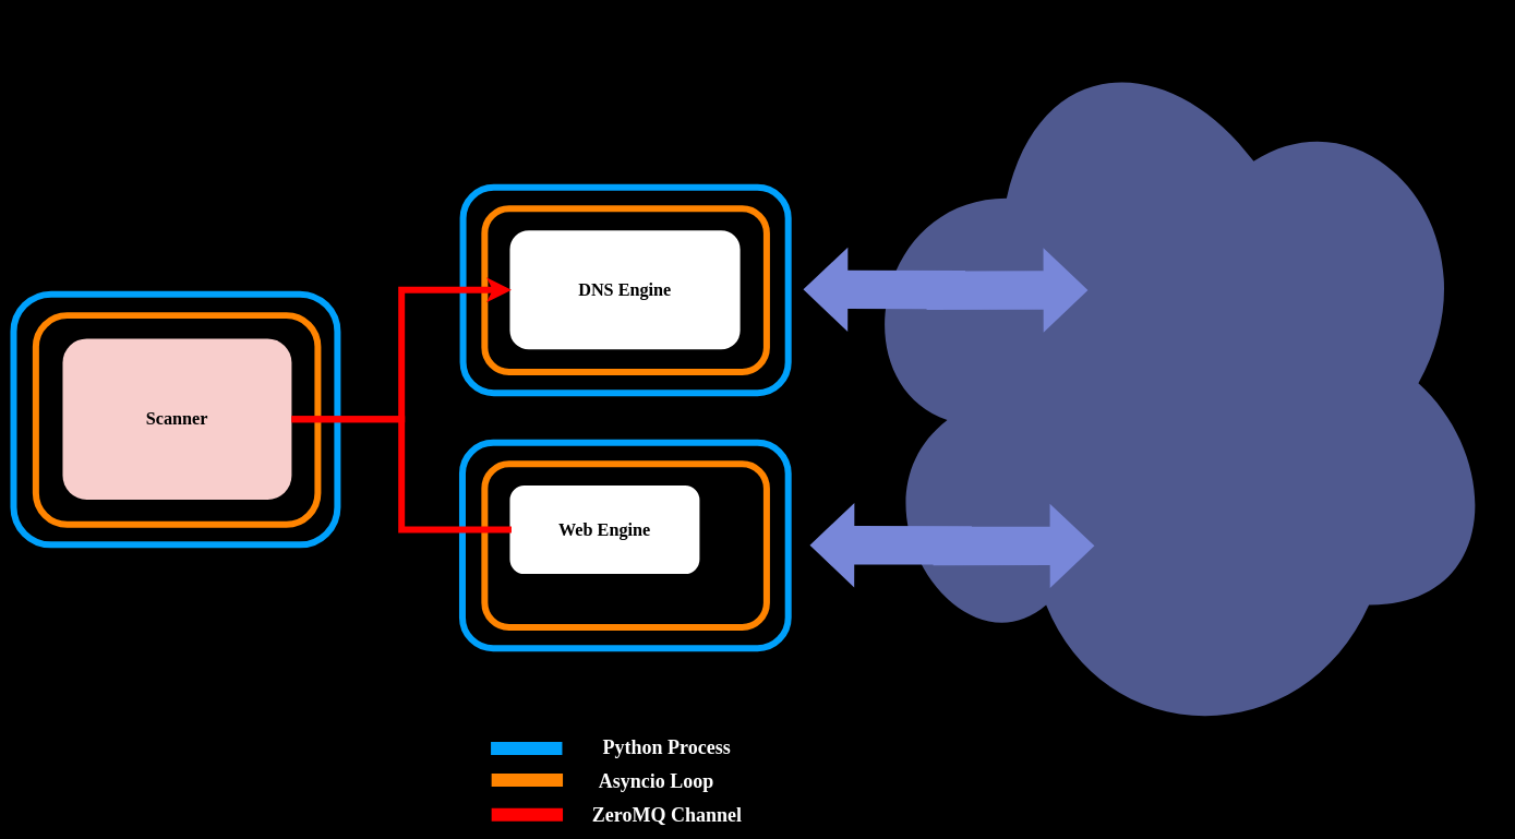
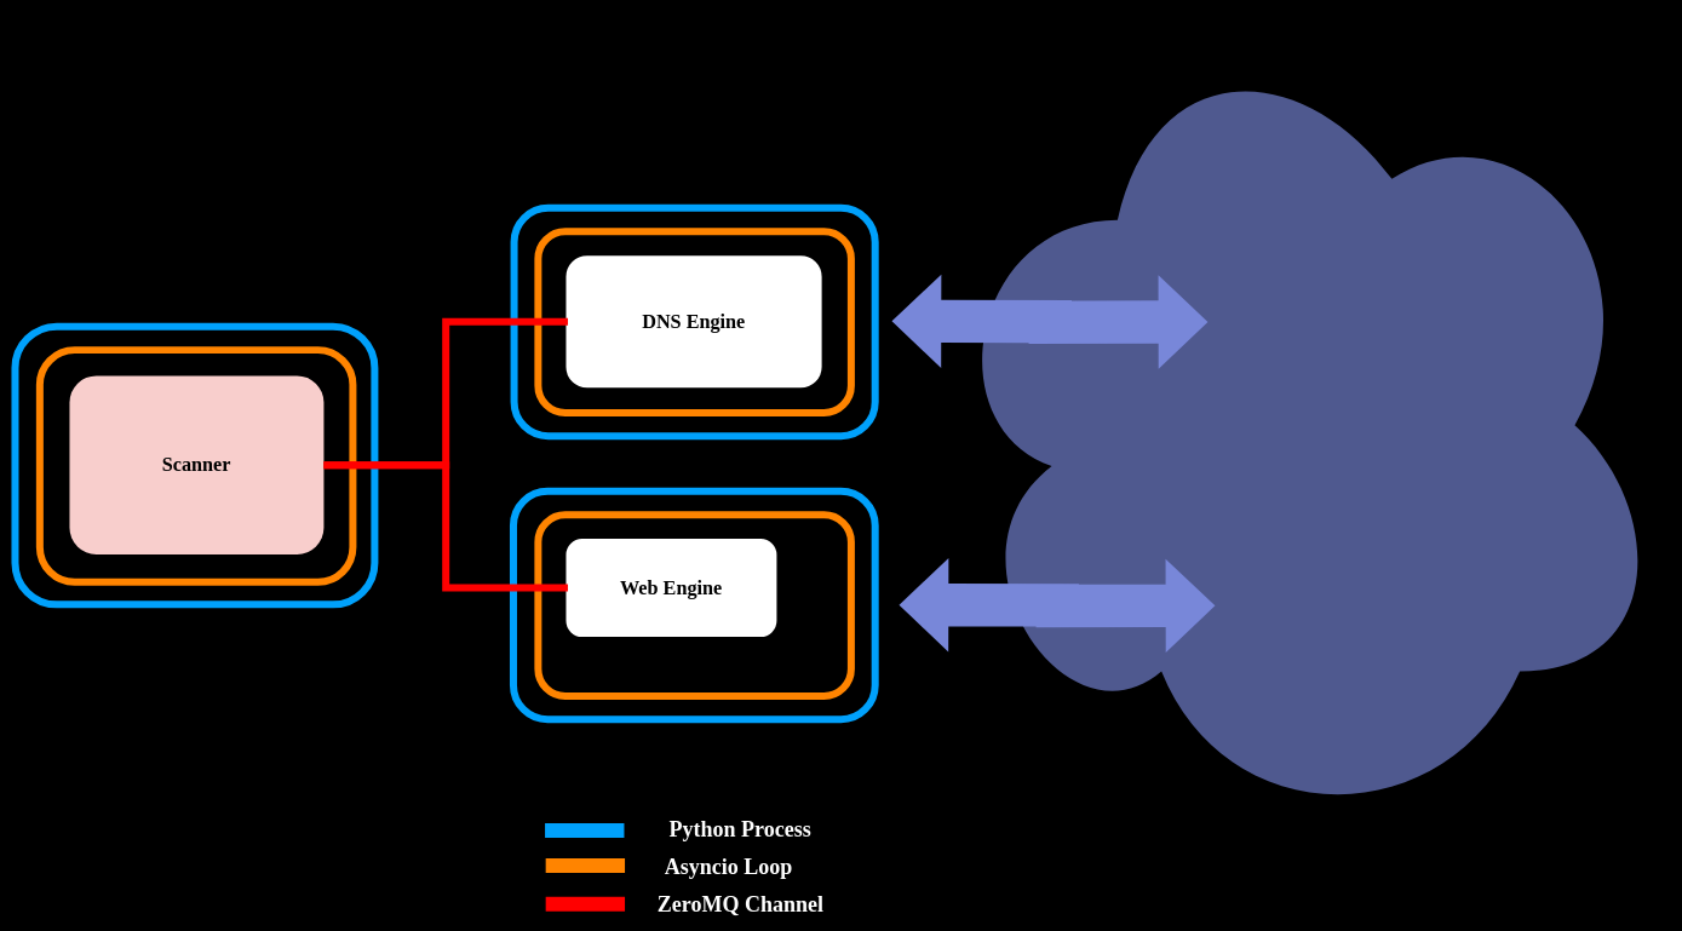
- <mxCell id="18" style="edgeStyle=orthogonalEdgeStyle;rounded=0;orthogonalLoop=1;jettySize=auto;html=1;strokeColor=#FF0000;strokeWidth=10;startArrow=none;startFill=0;endArrow=classic;endFill=0;" edge="1" parent="1" source="4" target="11"><mxGeometry relative="1" as="geometry" /></mxCell>
+ <mxCell id="18" style="edgeStyle=orthogonalEdgeStyle;rounded=0;orthogonalLoop=1;jettySize=auto;html=1;strokeColor=#FF0000;strokeWidth=10;startArrow=none;startFill=0;endArrow=none;endFill=0;" edge="1" parent="1" source="4" target="11"><mxGeometry relative="1" as="geometry" /></mxCell>
